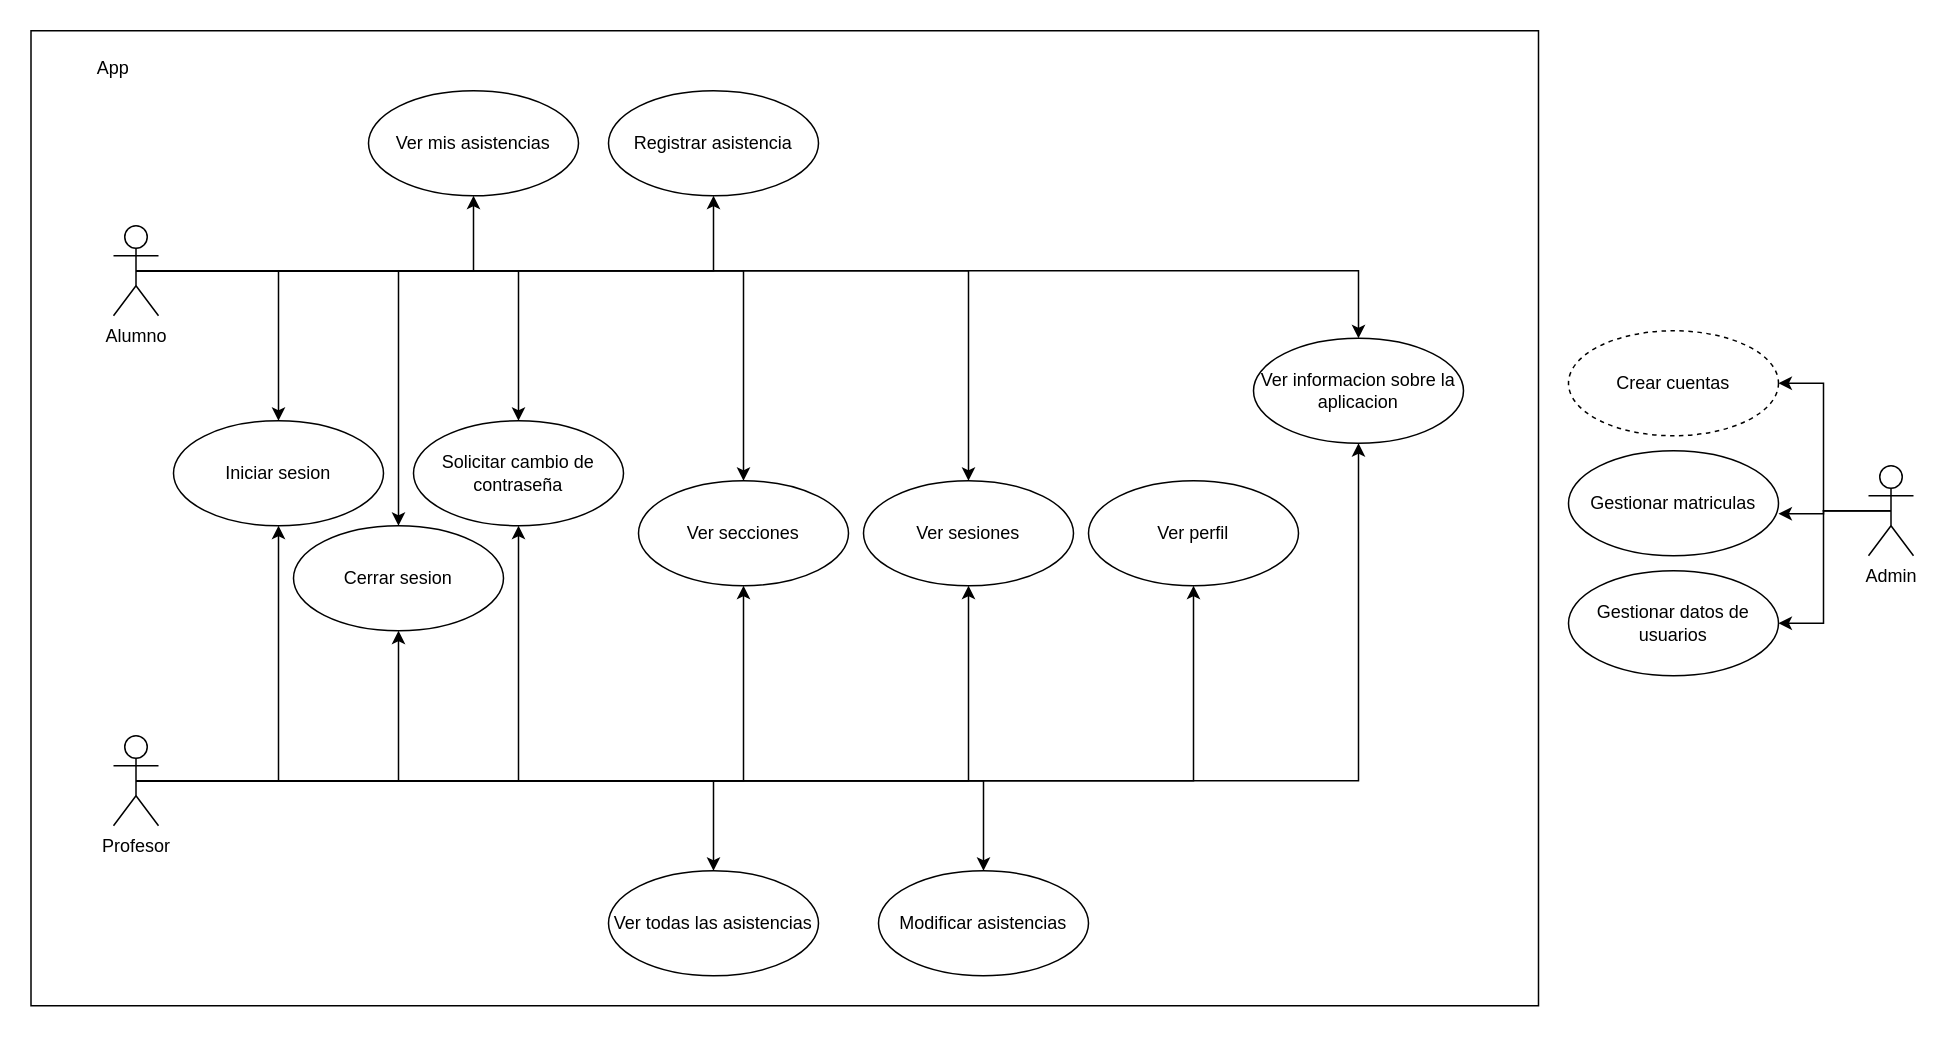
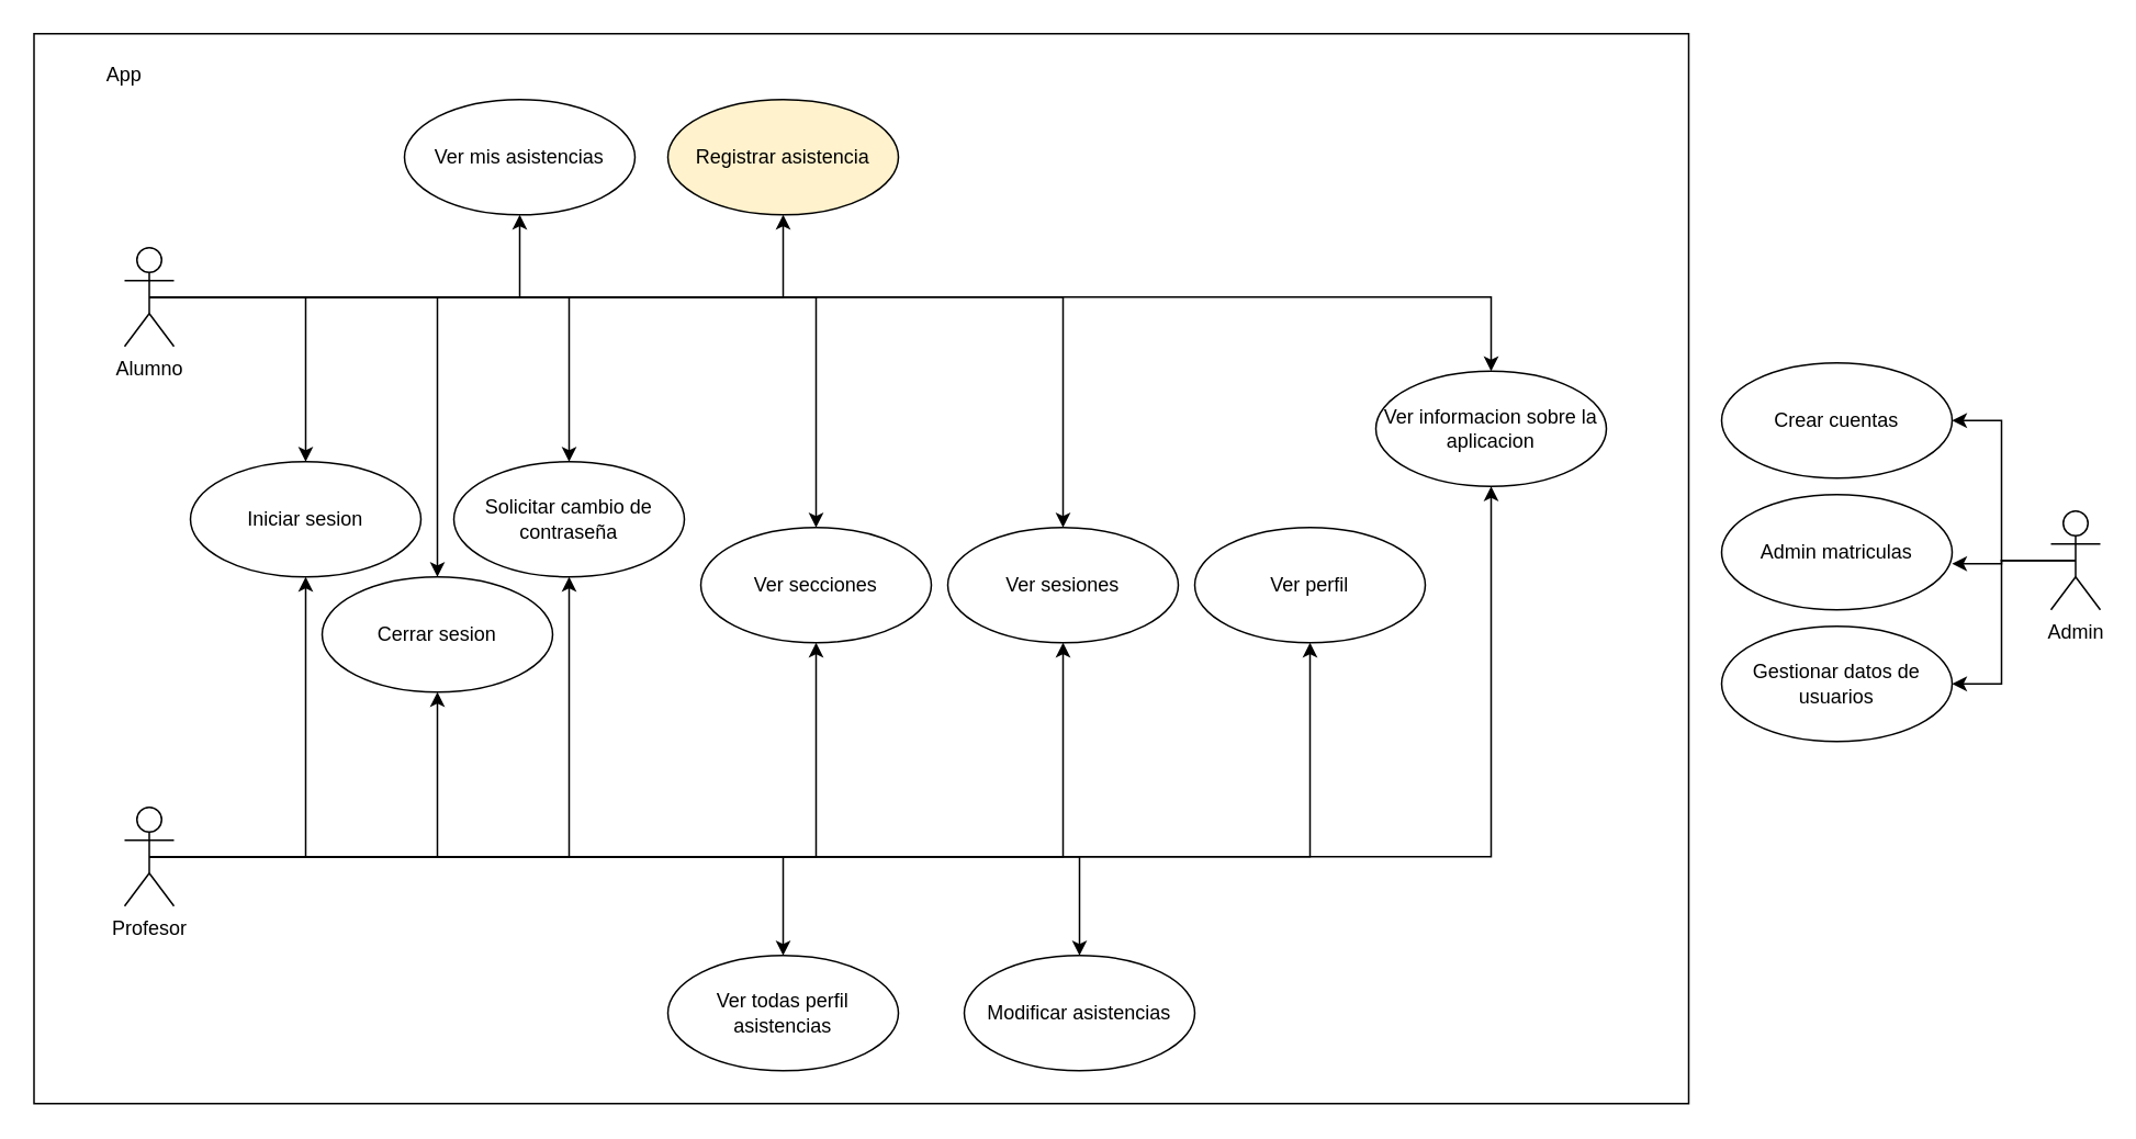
- <mxCell id="10" value="Registrar asistencia" style="ellipse;whiteSpace=wrap;html=1;" parent="1" vertex="1"><mxGeometry x="405" y="60" width="140" height="70" as="geometry" /></mxCell>
+ <mxCell id="10" value="Registrar asistencia" style="ellipse;whiteSpace=wrap;html=1;fillColor=#fff2cc;" parent="1" vertex="1"><mxGeometry x="405" y="60" width="140" height="70" as="geometry" /></mxCell>
- <mxCell id="15" value="Crear cuentas" style="ellipse;whiteSpace=wrap;html=1;dashed=1;" parent="1" vertex="1"><mxGeometry x="1045" y="220" width="140" height="70" as="geometry" /></mxCell>
+ <mxCell id="15" value="Crear cuentas" style="ellipse;whiteSpace=wrap;html=1;" parent="1" vertex="1"><mxGeometry x="1045" y="220" width="140" height="70" as="geometry" /></mxCell>
- <mxCell id="12" value="Gestionar matriculas" style="ellipse;whiteSpace=wrap;html=1;" parent="1" vertex="1"><mxGeometry x="1045" y="300" width="140" height="70" as="geometry" /></mxCell>
+ <mxCell id="12" value="Admin matriculas" style="ellipse;whiteSpace=wrap;html=1;" parent="1" vertex="1"><mxGeometry x="1045" y="300" width="140" height="70" as="geometry" /></mxCell>
- <mxCell id="33" value="Ver todas las asistencias" style="ellipse;whiteSpace=wrap;html=1;" parent="1" vertex="1"><mxGeometry x="405" y="580" width="140" height="70" as="geometry" /></mxCell>
+ <mxCell id="33" value="Ver todas perfil asistencias" style="ellipse;whiteSpace=wrap;html=1;" parent="1" vertex="1"><mxGeometry x="405" y="580" width="140" height="70" as="geometry" /></mxCell>
